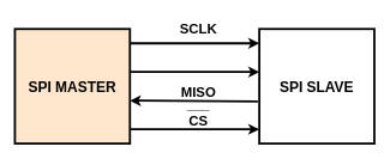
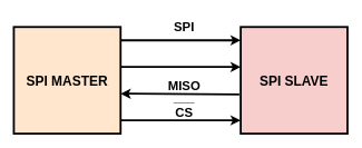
- <mxCell id="9" value="SCLK" style="text;html=1;align=center;verticalAlign=middle;resizable=0;points=[];autosize=1;strokeColor=none;fillColor=none;fontStyle=1;fontSize=19;" vertex="1" parent="1"><mxGeometry x="240" y="20" width="70" height="40" as="geometry" /></mxCell>
+ <mxCell id="9" value="SPI" style="text;html=1;align=center;verticalAlign=middle;resizable=0;points=[];autosize=1;strokeColor=none;fillColor=none;fontStyle=1;fontSize=19;" vertex="1" parent="1"><mxGeometry x="240" y="20" width="70" height="40" as="geometry" /></mxCell>
- <mxCell id="3" value="&lt;font style=&quot;font-size: 20px;&quot;&gt;&lt;b&gt;SPI SLAVE&lt;/b&gt;&lt;/font&gt;" style="whiteSpace=wrap;html=1;aspect=fixed;strokeWidth=3;" vertex="1" parent="1"><mxGeometry x="360" y="40" width="160" height="160" as="geometry" /></mxCell>
+ <mxCell id="3" value="&lt;font style=&quot;font-size: 20px;&quot;&gt;&lt;b&gt;SPI SLAVE&lt;/b&gt;&lt;/font&gt;" style="whiteSpace=wrap;html=1;aspect=fixed;strokeWidth=3;fillColor=#f8cecc;" vertex="1" parent="1"><mxGeometry x="360" y="40" width="160" height="160" as="geometry" /></mxCell>
